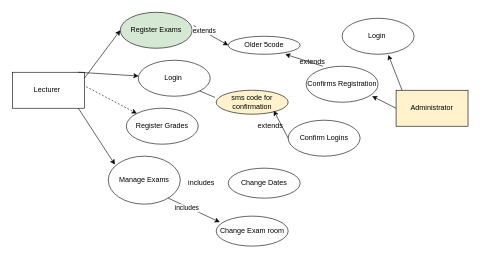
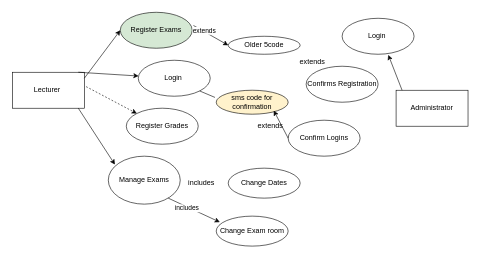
- <mxCell id="26" value="" style="endArrow=classic;html=1;rounded=0;exitX=0.233;exitY=0;exitDx=0;exitDy=0;exitPerimeter=0;entryX=0.792;entryY=1;entryDx=0;entryDy=0;entryPerimeter=0;" edge="1" parent="1" source="11" target="14"><mxGeometry width="50" height="50" relative="1" as="geometry"><mxPoint x="520" y="110" as="sourcePoint" /><mxPoint x="480" y="100" as="targetPoint" /></mxGeometry></mxCell>
- <mxCell id="23" value="" style="endArrow=classic;html=1;rounded=0;entryX=0.917;entryY=0.833;entryDx=0;entryDy=0;entryPerimeter=0;exitX=0;exitY=0.5;exitDx=0;exitDy=0;" edge="1" parent="1" source="9" target="11"><mxGeometry width="50" height="50" relative="1" as="geometry"><mxPoint x="641.5" y="210" as="sourcePoint" /><mxPoint x="618.5" y="151" as="targetPoint" /></mxGeometry></mxCell>
- <mxCell id="9" value="Administrator" style="rounded=0;whiteSpace=wrap;html=1;fillColor=#fff2cc;" vertex="1" parent="1"><mxGeometry x="660" y="150" width="120" height="60" as="geometry" /></mxCell>
+ <mxCell id="9" value="Administrator" style="rounded=0;whiteSpace=wrap;html=1;" vertex="1" parent="1"><mxGeometry x="660" y="150" width="120" height="60" as="geometry" /></mxCell>
